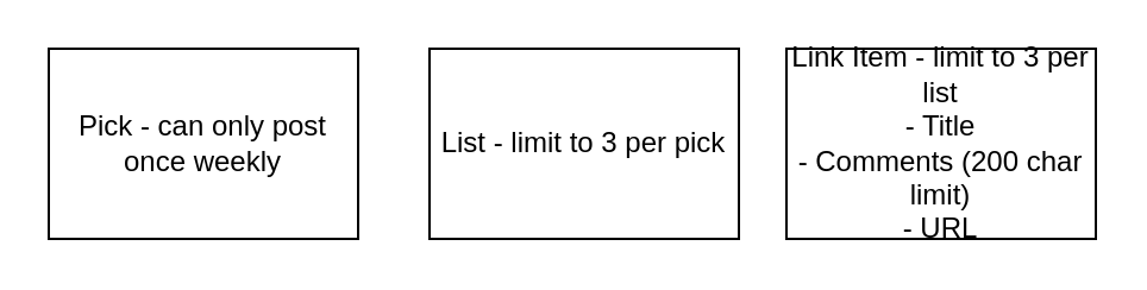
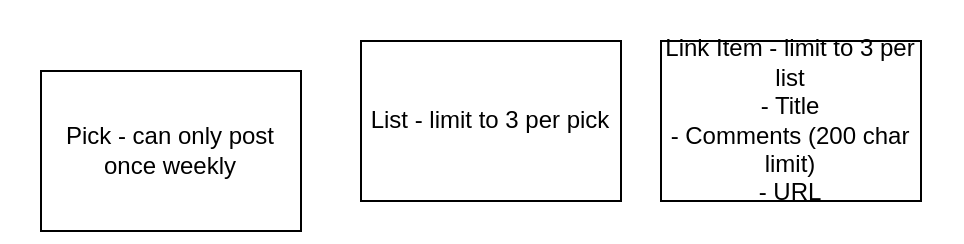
- <mxCell id="2" value="Pick - can only post once weekly" style="rounded=0;whiteSpace=wrap;html=1;align=center;" vertex="1" parent="1"><mxGeometry x="20" y="20" width="130" height="80" as="geometry" /></mxCell>
+ <mxCell id="2" value="Pick - can only post once weekly" style="rounded=0;whiteSpace=wrap;html=1;align=center;" vertex="1" parent="1"><mxGeometry x="20" y="35" width="130" height="80" as="geometry" /></mxCell>
